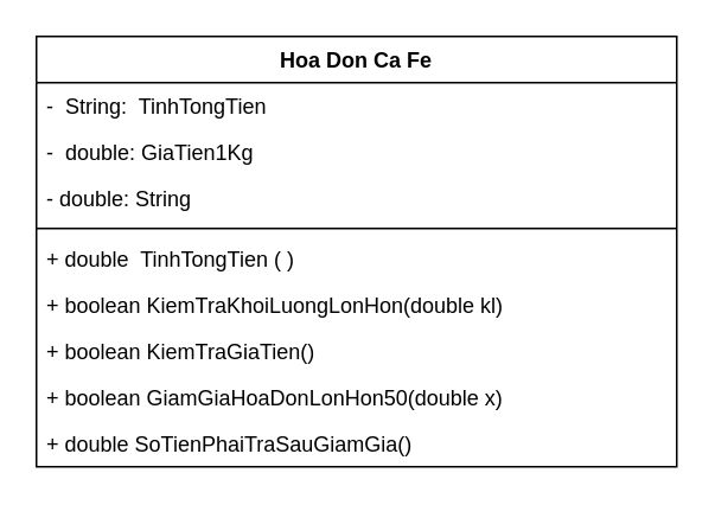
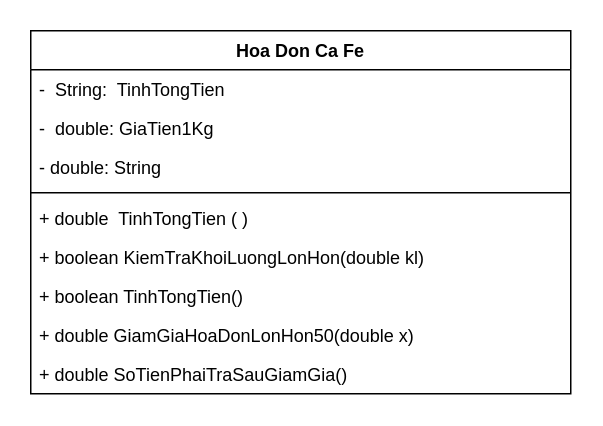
- <mxCell id="9" value="+ boolean KiemTraGiaTien()" style="text;strokeColor=none;fillColor=none;align=left;verticalAlign=top;spacingLeft=4;spacingRight=4;overflow=hidden;rotatable=0;points=[[0,0.5],[1,0.5]];portConstraint=eastwest;" parent="2" vertex="1"><mxGeometry y="164" width="360" height="26" as="geometry" /></mxCell>
+ <mxCell id="9" value="+ boolean TinhTongTien()" style="text;strokeColor=none;fillColor=none;align=left;verticalAlign=top;spacingLeft=4;spacingRight=4;overflow=hidden;rotatable=0;points=[[0,0.5],[1,0.5]];portConstraint=eastwest;" parent="2" vertex="1"><mxGeometry y="164" width="360" height="26" as="geometry" /></mxCell>
- <mxCell id="10" value="+ boolean GiamGiaHoaDonLonHon50(double x)" style="text;strokeColor=none;fillColor=none;align=left;verticalAlign=top;spacingLeft=4;spacingRight=4;overflow=hidden;rotatable=0;points=[[0,0.5],[1,0.5]];portConstraint=eastwest;" parent="2" vertex="1"><mxGeometry y="190" width="360" height="26" as="geometry" /></mxCell>
+ <mxCell id="10" value="+ double GiamGiaHoaDonLonHon50(double x)" style="text;strokeColor=none;fillColor=none;align=left;verticalAlign=top;spacingLeft=4;spacingRight=4;overflow=hidden;rotatable=0;points=[[0,0.5],[1,0.5]];portConstraint=eastwest;" parent="2" vertex="1"><mxGeometry y="190" width="360" height="26" as="geometry" /></mxCell>
